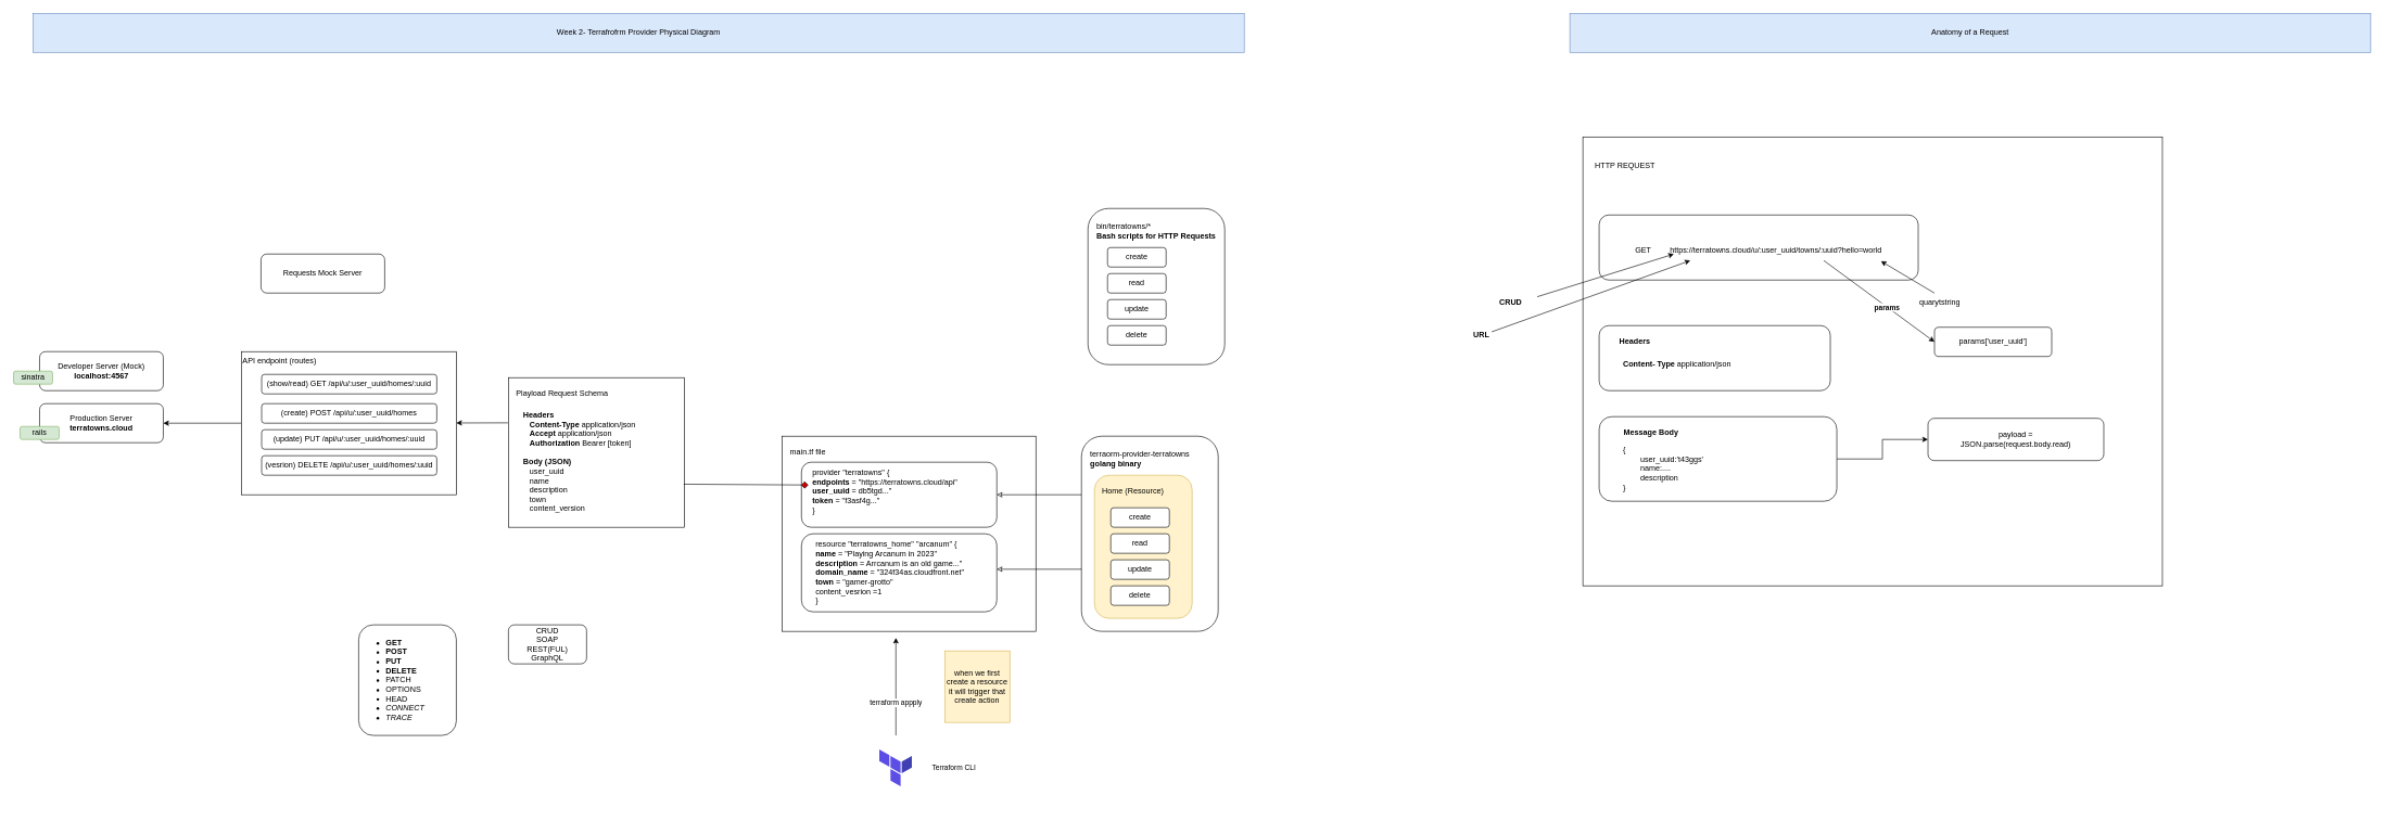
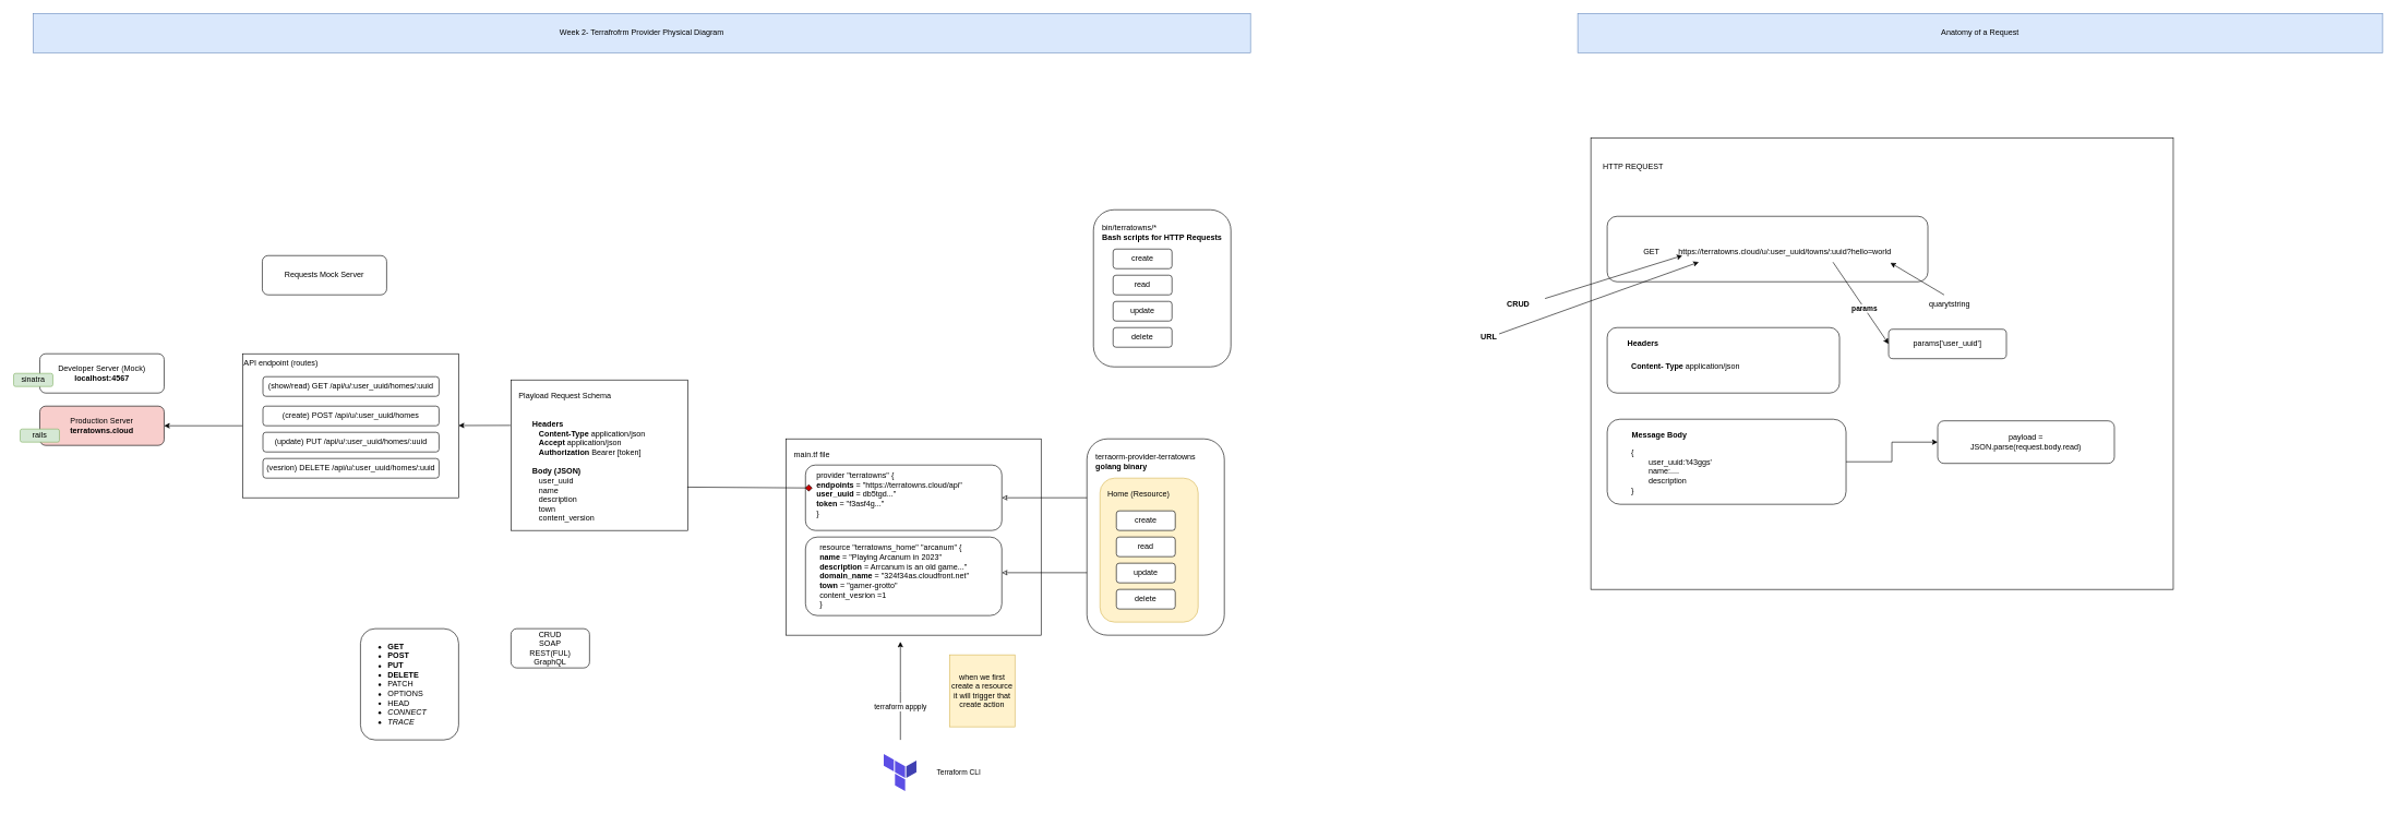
- <mxCell id="62" value="params['user_uuid']" style="rounded=1;whiteSpace=wrap;html=1;" vertex="1" parent="1"><mxGeometry x="2970" y="502.5" width="180" height="45" as="geometry" /></mxCell>
+ <mxCell id="62" value="params['user_uuid']" style="rounded=1;whiteSpace=wrap;html=1;" vertex="1" parent="1"><mxGeometry x="2885" y="502.5" width="180" height="45" as="geometry" /></mxCell>
- <mxCell id="8" value="Production Server&lt;br&gt;&lt;b&gt;terratowns.cloud&lt;/b&gt;" style="rounded=1;whiteSpace=wrap;html=1;" parent="1" vertex="1"><mxGeometry x="60" y="620" width="190" height="60" as="geometry" /></mxCell>
+ <mxCell id="8" value="Production Server&lt;br&gt;&lt;b&gt;terratowns.cloud&lt;/b&gt;" style="rounded=1;whiteSpace=wrap;html=1;fillColor=#f8cecc;" parent="1" vertex="1"><mxGeometry x="60" y="620" width="190" height="60" as="geometry" /></mxCell>
- <mxCell id="37" value="&lt;div style=&quot;&quot;&gt;&lt;b&gt;Headers&lt;/b&gt;&lt;/div&gt;&lt;div style=&quot;&quot;&gt;&lt;b&gt;&amp;nbsp; &amp;nbsp;Content-Type&lt;/b&gt; application/json&lt;/div&gt;&lt;div style=&quot;&quot;&gt;&lt;b&gt;&amp;nbsp; &amp;nbsp;Accept &lt;/b&gt;application/json&lt;/div&gt;&lt;div style=&quot;&quot;&gt;&lt;b&gt;&amp;nbsp; &amp;nbsp;Authorization &lt;/b&gt;Bearer [token]&lt;/div&gt;&lt;div style=&quot;&quot;&gt;&lt;b&gt;&lt;br&gt;&lt;/b&gt;&lt;/div&gt;&lt;div style=&quot;&quot;&gt;&lt;b&gt;Body (JSON)&lt;/b&gt;&lt;/div&gt;&lt;div style=&quot;&quot;&gt;&amp;nbsp; &amp;nbsp;user_uuid&lt;/div&gt;&lt;div style=&quot;&quot;&gt;&amp;nbsp; &amp;nbsp;name&lt;/div&gt;&lt;div style=&quot;&quot;&gt;&amp;nbsp; &amp;nbsp;description&lt;/div&gt;&lt;div style=&quot;&quot;&gt;&amp;nbsp; &amp;nbsp;town&lt;/div&gt;&lt;div style=&quot;&quot;&gt;&amp;nbsp; &amp;nbsp;content_version&lt;/div&gt;" style="text;strokeColor=none;align=left;fillColor=none;html=1;verticalAlign=middle;whiteSpace=wrap;rounded=0;" parent="1" vertex="1"><mxGeometry x="801" y="630" width="230" height="160" as="geometry" /></mxCell>
+ <mxCell id="37" value="&lt;div style=&quot;&quot;&gt;&lt;b&gt;Headers&lt;/b&gt;&lt;/div&gt;&lt;div style=&quot;&quot;&gt;&lt;b&gt;&amp;nbsp; &amp;nbsp;Content-Type&lt;/b&gt; application/json&lt;/div&gt;&lt;div style=&quot;&quot;&gt;&lt;b&gt;&amp;nbsp; &amp;nbsp;Accept &lt;/b&gt;application/json&lt;/div&gt;&lt;div style=&quot;&quot;&gt;&lt;b&gt;&amp;nbsp; &amp;nbsp;Authorization &lt;/b&gt;Bearer [token]&lt;/div&gt;&lt;div style=&quot;&quot;&gt;&lt;b&gt;&lt;br&gt;&lt;/b&gt;&lt;/div&gt;&lt;div style=&quot;&quot;&gt;&lt;b&gt;Body (JSON)&lt;/b&gt;&lt;/div&gt;&lt;div style=&quot;&quot;&gt;&amp;nbsp; &amp;nbsp;user_uuid&lt;/div&gt;&lt;div style=&quot;&quot;&gt;&amp;nbsp; &amp;nbsp;name&lt;/div&gt;&lt;div style=&quot;&quot;&gt;&amp;nbsp; &amp;nbsp;description&lt;/div&gt;&lt;div style=&quot;&quot;&gt;&amp;nbsp; &amp;nbsp;town&lt;/div&gt;&lt;div style=&quot;&quot;&gt;&amp;nbsp; &amp;nbsp;content_version&lt;/div&gt;" style="text;strokeColor=none;align=left;fillColor=none;html=1;verticalAlign=middle;whiteSpace=wrap;rounded=0;" parent="1" vertex="1"><mxGeometry x="811" y="640" width="230" height="160" as="geometry" /></mxCell>
